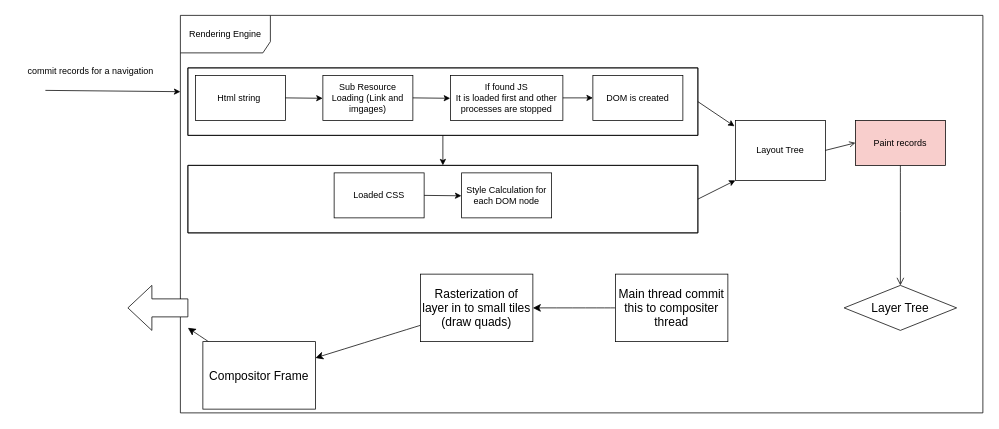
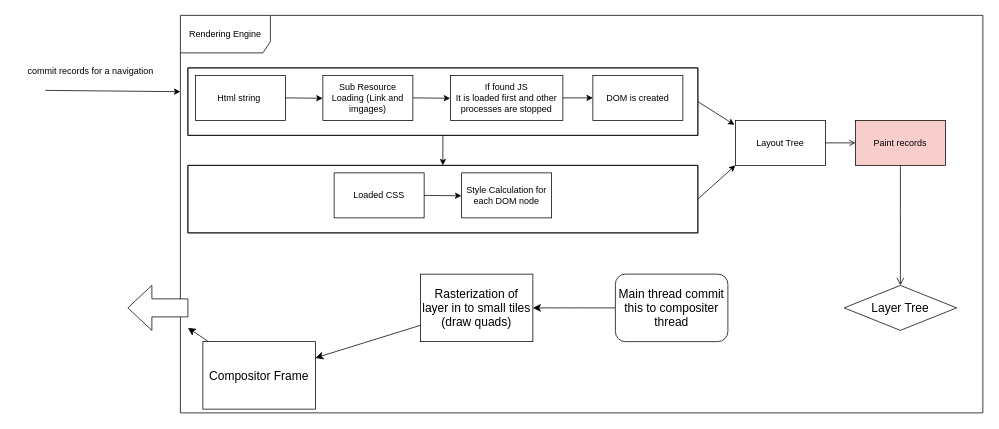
- <mxCell id="19" value="Layout Tree" style="rounded=0;whiteSpace=wrap;html=1;backgroundOutline=1;" parent="1" vertex="1"><mxGeometry x="980" y="160" width="120" height="80" as="geometry" /></mxCell>
+ <mxCell id="19" value="Layout Tree" style="rounded=0;whiteSpace=wrap;html=1;backgroundOutline=1;" parent="1" vertex="1"><mxGeometry x="980" y="160" width="120" height="60" as="geometry" /></mxCell>
- <mxCell id="27" value="Main thread commit this to compositer thread" style="rounded=0;whiteSpace=wrap;html=1;backgroundOutline=1;fontSize=16;" vertex="1" parent="1"><mxGeometry x="820" y="365" width="150" height="90" as="geometry" /></mxCell>
+ <mxCell id="27" value="Main thread commit this to compositer thread" style="whiteSpace=wrap;html=1;backgroundOutline=1;fontSize=16;rounded=1;" vertex="1" parent="1"><mxGeometry x="820" y="365" width="150" height="90" as="geometry" /></mxCell>
